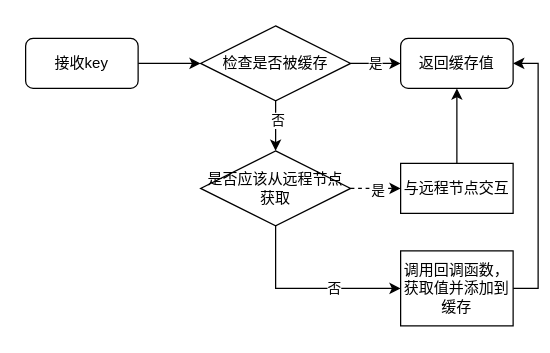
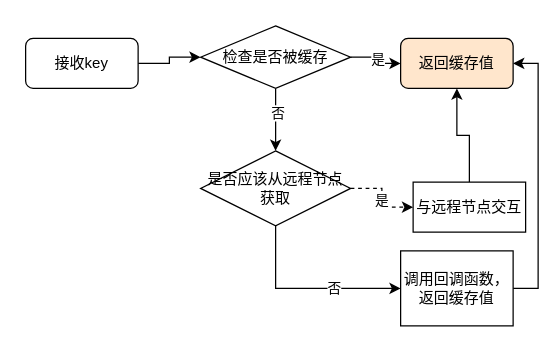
- <mxCell id="6" value="检查是否被缓存" style="rhombus;whiteSpace=wrap;html=1;" parent="1" vertex="1"><mxGeometry x="160" y="20" width="120" height="60" as="geometry" /></mxCell>
+ <mxCell id="6" value="检查是否被缓存" style="rhombus;whiteSpace=wrap;html=1;" parent="1" vertex="1"><mxGeometry x="160" y="20" width="120" height="50" as="geometry" /></mxCell>
- <mxCell id="18" value="返回缓存值" style="rounded=1;whiteSpace=wrap;html=1;" parent="1" vertex="1"><mxGeometry x="320" y="30" width="90" height="40" as="geometry" /></mxCell>
+ <mxCell id="18" value="返回缓存值" style="rounded=1;whiteSpace=wrap;html=1;fillColor=#ffe6cc;" parent="1" vertex="1"><mxGeometry x="320" y="30" width="90" height="40" as="geometry" /></mxCell>
- <mxCell id="15" value="与远程节点交互" style="rounded=0;whiteSpace=wrap;html=1;" parent="1" vertex="1"><mxGeometry x="320" y="130" width="90" height="40" as="geometry" /></mxCell>
+ <mxCell id="15" value="与远程节点交互" style="rounded=0;whiteSpace=wrap;html=1;" parent="1" vertex="1"><mxGeometry x="330" y="145" width="90" height="40" as="geometry" /></mxCell>
- <mxCell id="17" value="调用回调函数，获取值并添加到缓存" style="rounded=0;whiteSpace=wrap;html=1;" parent="1" vertex="1"><mxGeometry x="320" y="200" width="90" height="60" as="geometry" /></mxCell>
+ <mxCell id="17" value="调用回调函数，返回缓存值" style="rounded=0;whiteSpace=wrap;html=1;" parent="1" vertex="1"><mxGeometry x="320" y="200" width="90" height="60" as="geometry" /></mxCell>
